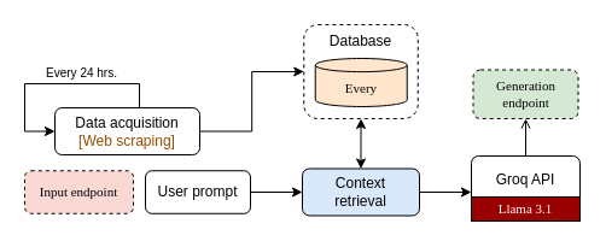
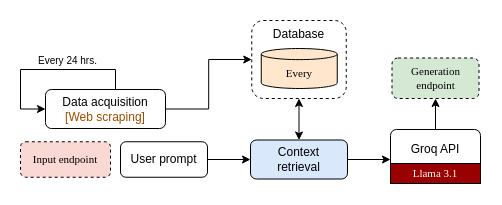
- <mxCell id="15" style="edgeStyle=orthogonalEdgeStyle;rounded=0;orthogonalLoop=1;jettySize=auto;html=1;entryX=0.5;entryY=1;entryDx=0;entryDy=0;endArrow=open;" edge="1" parent="1" source="11" target="14"><mxGeometry relative="1" as="geometry"><mxPoint x="435" y="78" as="targetPoint" /></mxGeometry></mxCell>
+ <mxCell id="15" style="edgeStyle=orthogonalEdgeStyle;rounded=0;orthogonalLoop=1;jettySize=auto;html=1;entryX=0.5;entryY=1;entryDx=0;entryDy=0;" edge="1" parent="1" source="11" target="14"><mxGeometry relative="1" as="geometry"><mxPoint x="435" y="78" as="targetPoint" /></mxGeometry></mxCell>
